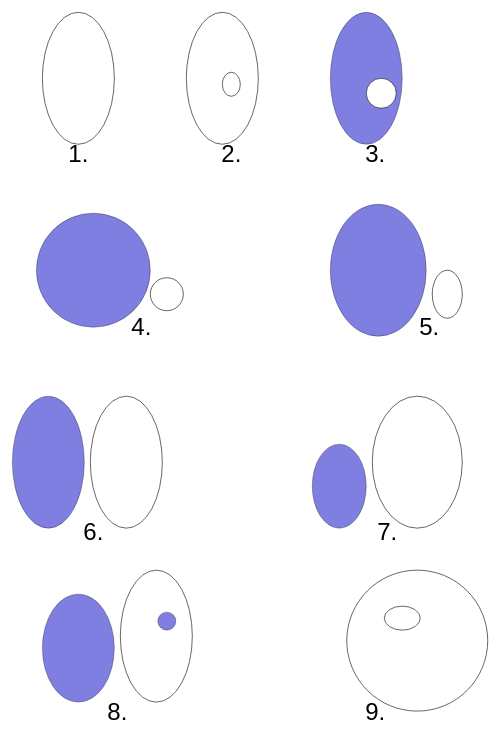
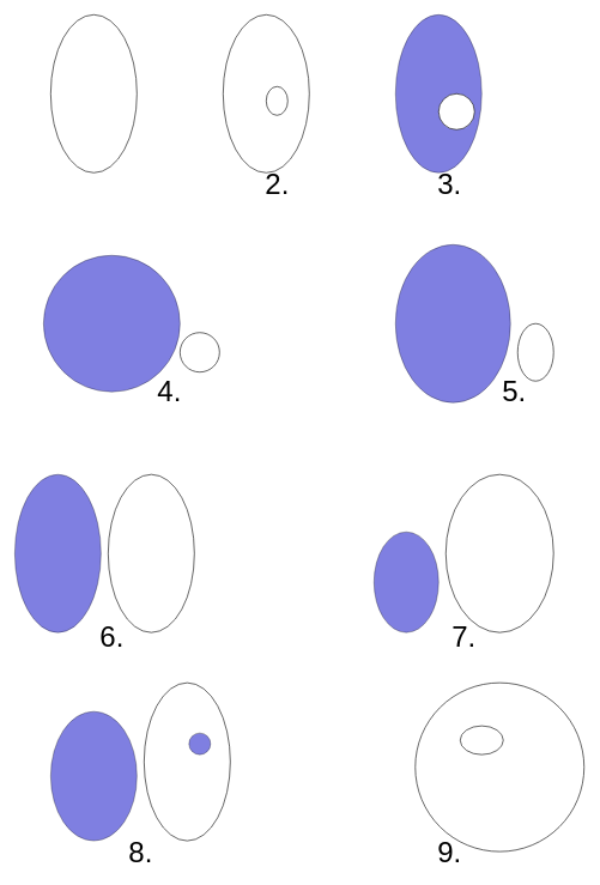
- <mxCell id="20" value="&lt;font style=&quot;font-size: 40px&quot;&gt;1.&lt;/font&gt;" style="text;html=1;align=center;verticalAlign=middle;resizable=0;points=[];autosize=1;strokeColor=none;fillColor=none;" vertex="1" parent="1"><mxGeometry x="105" y="240" width="50" height="30" as="geometry" /></mxCell>
